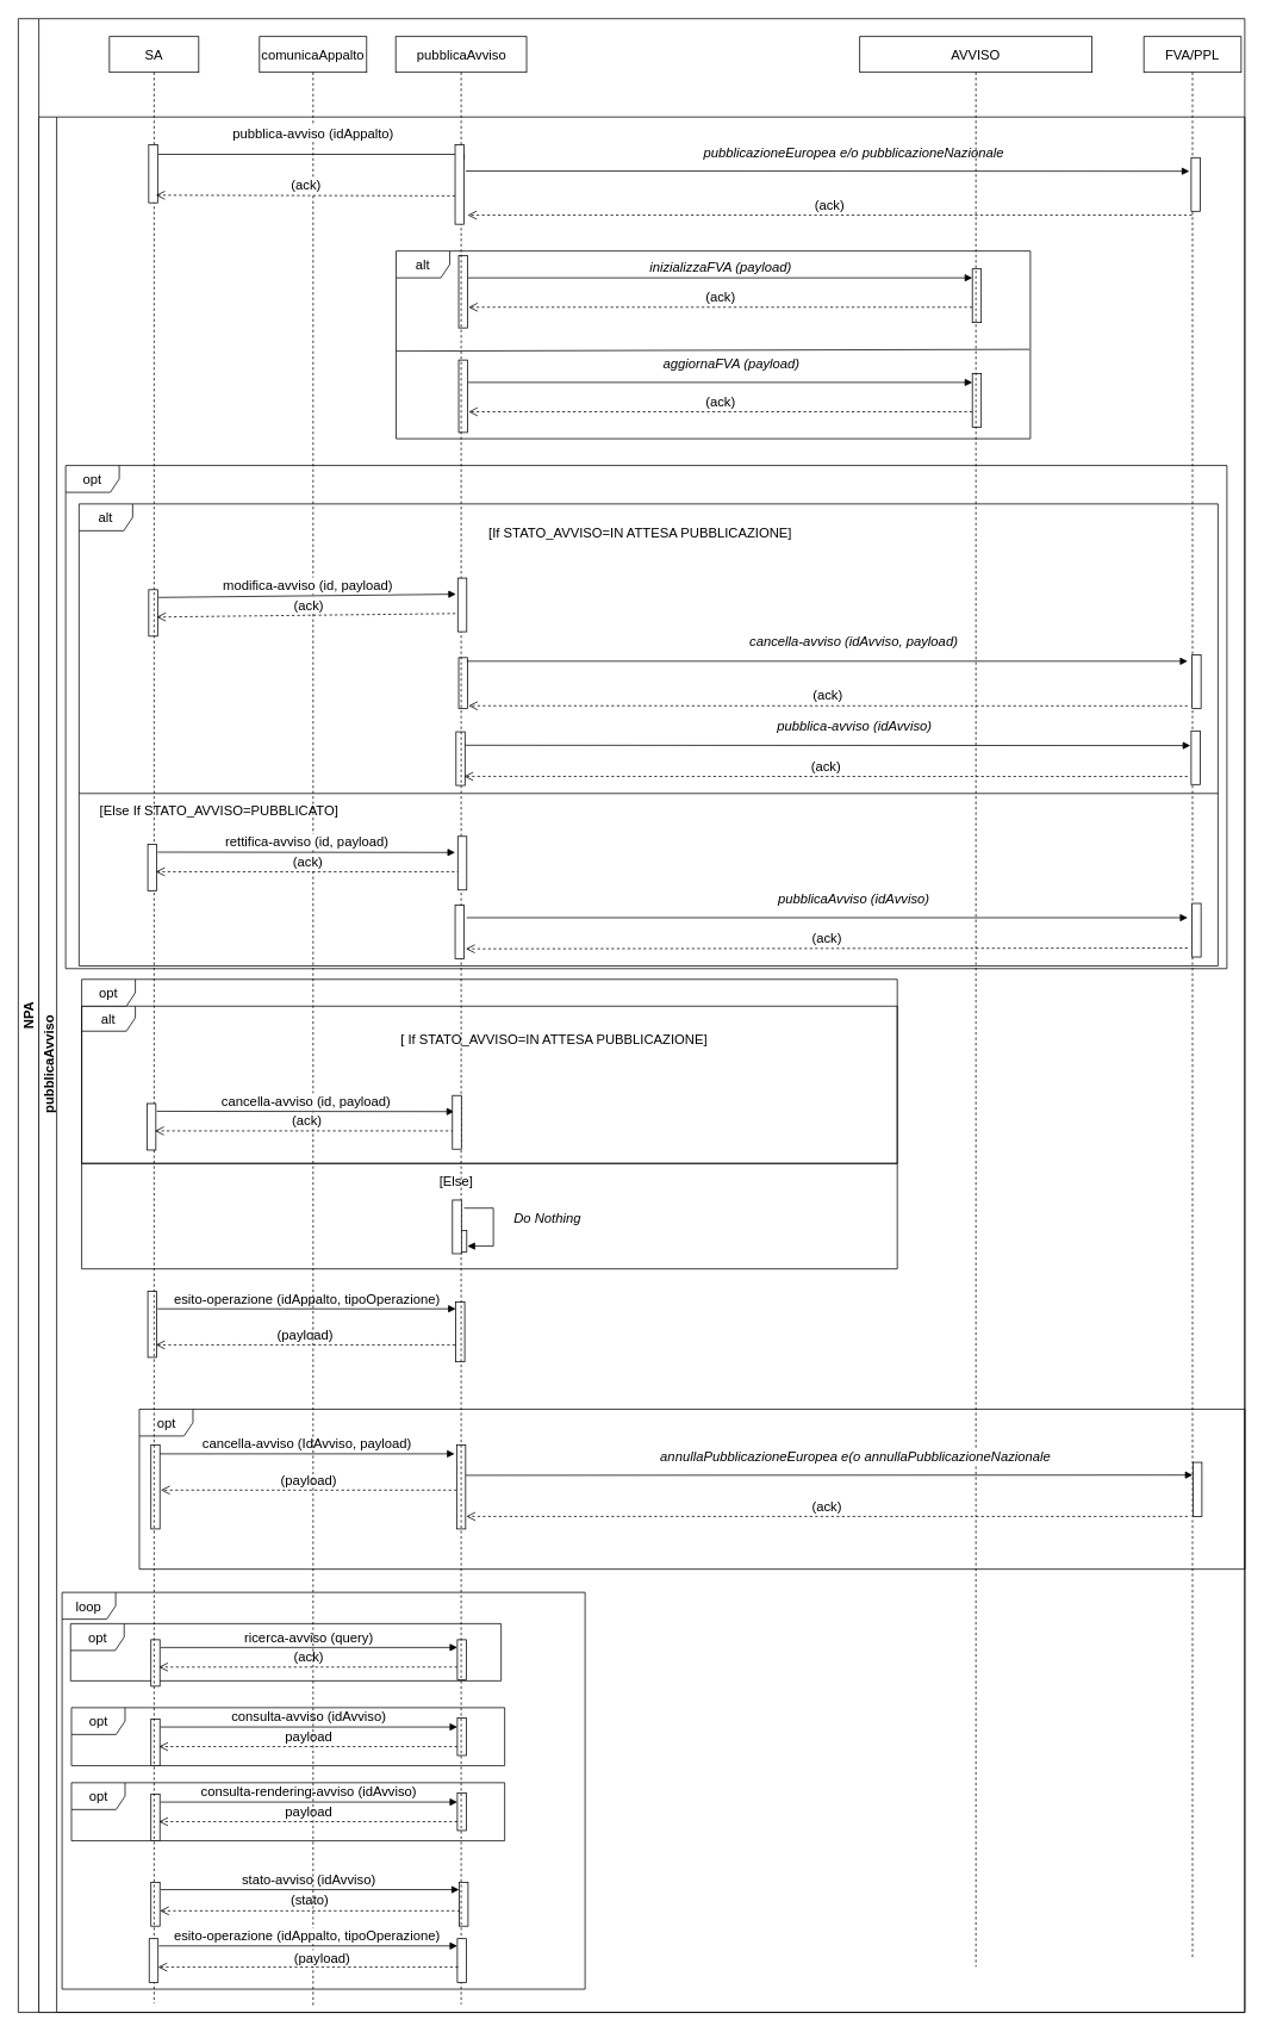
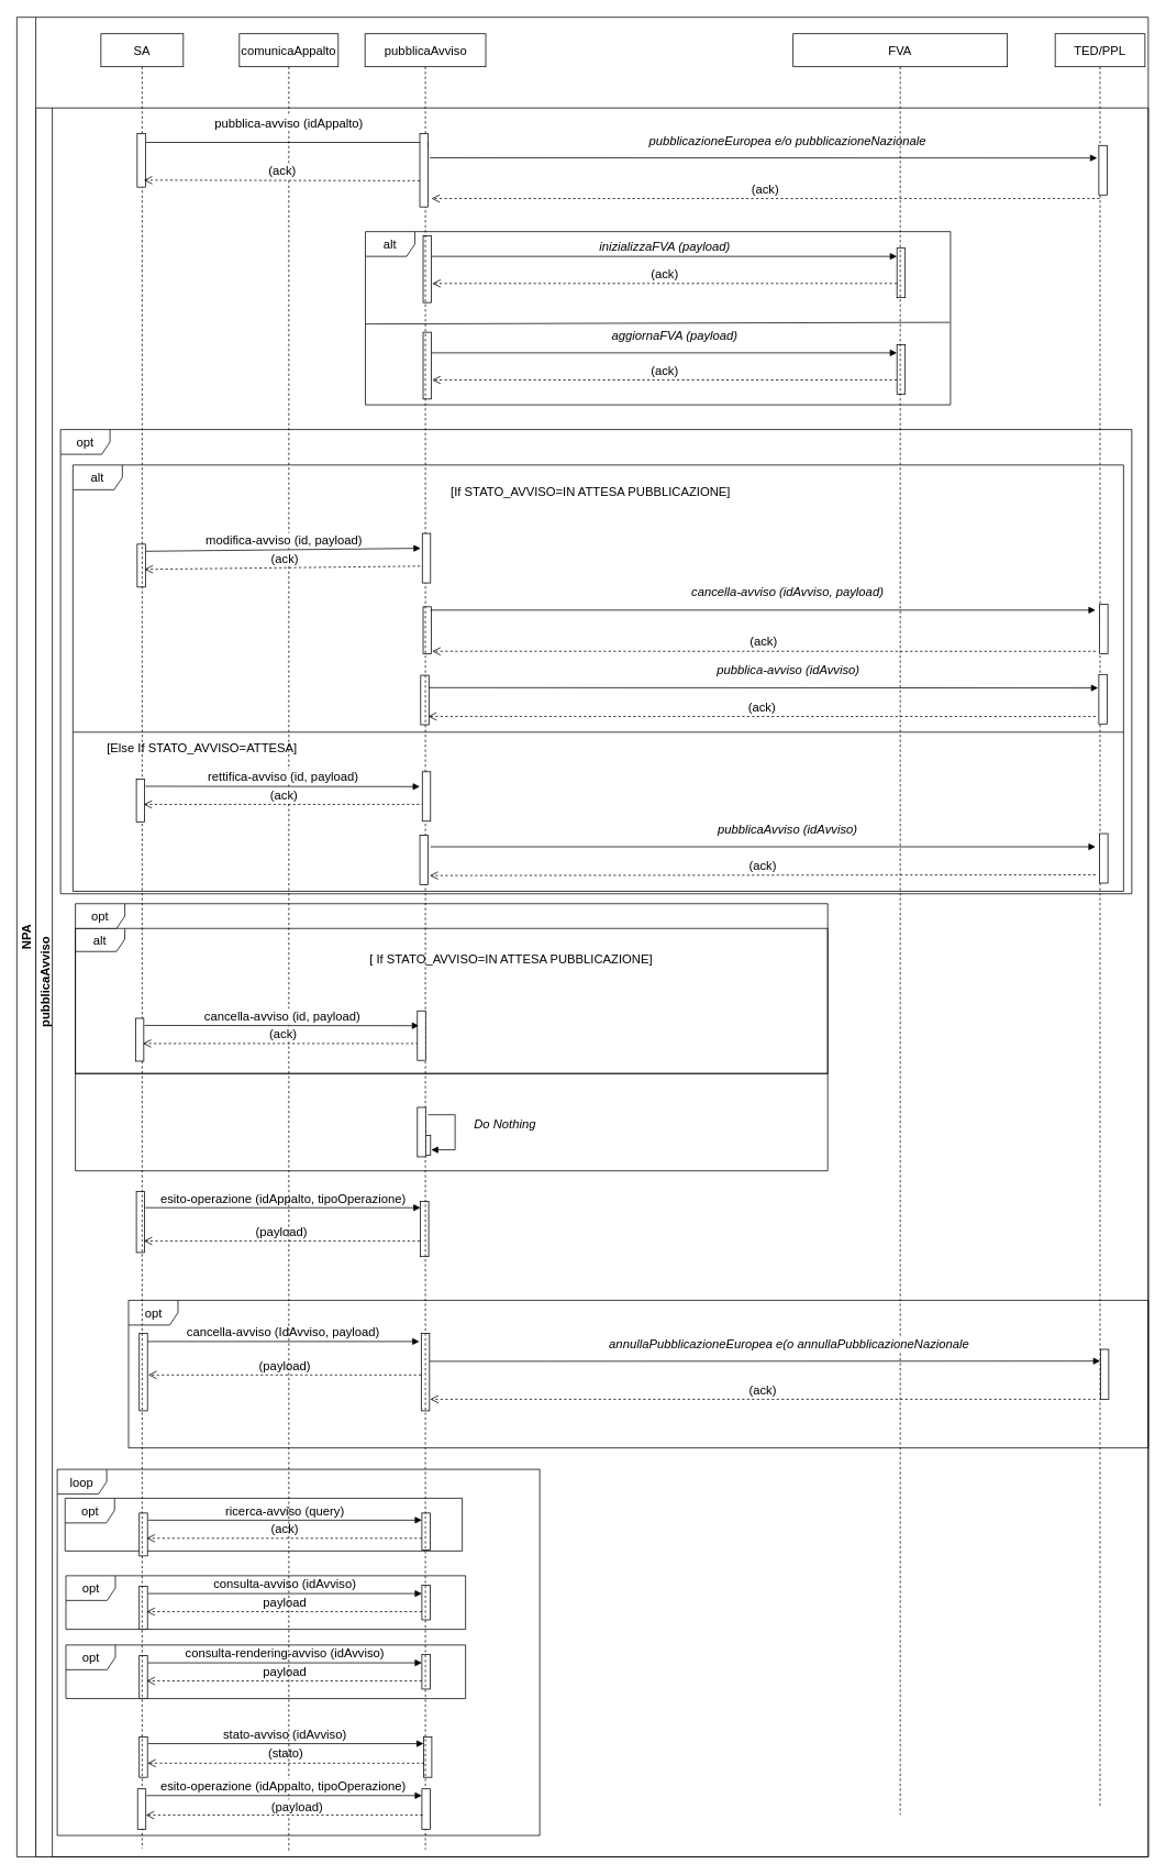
- <mxCell id="57" value="AVVISO" style="shape=umlLifeline;perimeter=lifelinePerimeter;whiteSpace=wrap;html=1;container=1;collapsible=0;recursiveResize=0;outlineConnect=0;fontSize=15;" vertex="1" parent="5"><mxGeometry x="942" y="20" width="260" height="2160" as="geometry" /></mxCell>
+ <mxCell id="57" value="FVA" style="shape=umlLifeline;perimeter=lifelinePerimeter;whiteSpace=wrap;html=1;container=1;collapsible=0;recursiveResize=0;outlineConnect=0;fontSize=15;" vertex="1" parent="5"><mxGeometry x="942" y="20" width="260" height="2160" as="geometry" /></mxCell>
- <mxCell id="87" value="FVA/PPL" style="shape=umlLifeline;perimeter=lifelinePerimeter;whiteSpace=wrap;html=1;container=1;collapsible=0;recursiveResize=0;outlineConnect=0;fontSize=15;" vertex="1" parent="1"><mxGeometry x="1280" y="40" width="109" height="2150" as="geometry" /></mxCell>
+ <mxCell id="87" value="TED/PPL" style="shape=umlLifeline;perimeter=lifelinePerimeter;whiteSpace=wrap;html=1;container=1;collapsible=0;recursiveResize=0;outlineConnect=0;fontSize=15;" vertex="1" parent="1"><mxGeometry x="1280" y="40" width="109" height="2150" as="geometry" /></mxCell>
- <mxCell id="42" value="[Else If STATO_AVVISO=PUBBLICATO]" style="text;html=1;strokeColor=none;fillColor=none;align=center;verticalAlign=middle;whiteSpace=wrap;rounded=0;fontSize=15;" vertex="1" parent="6"><mxGeometry x="45" y="761" width="314" height="30" as="geometry" /></mxCell>
+ <mxCell id="42" value="[Else If STATO_AVVISO=ATTESA]" style="text;html=1;strokeColor=none;fillColor=none;align=center;verticalAlign=middle;whiteSpace=wrap;rounded=0;fontSize=15;" vertex="1" parent="6"><mxGeometry x="45" y="761" width="314" height="30" as="geometry" /></mxCell>
- <mxCell id="81" value="[Else]" style="text;html=1;strokeColor=none;fillColor=none;align=center;verticalAlign=middle;whiteSpace=wrap;rounded=0;fontSize=15;" vertex="1" parent="1"><mxGeometry x="467.5" y="1305" width="85" height="30" as="geometry" /></mxCell>
